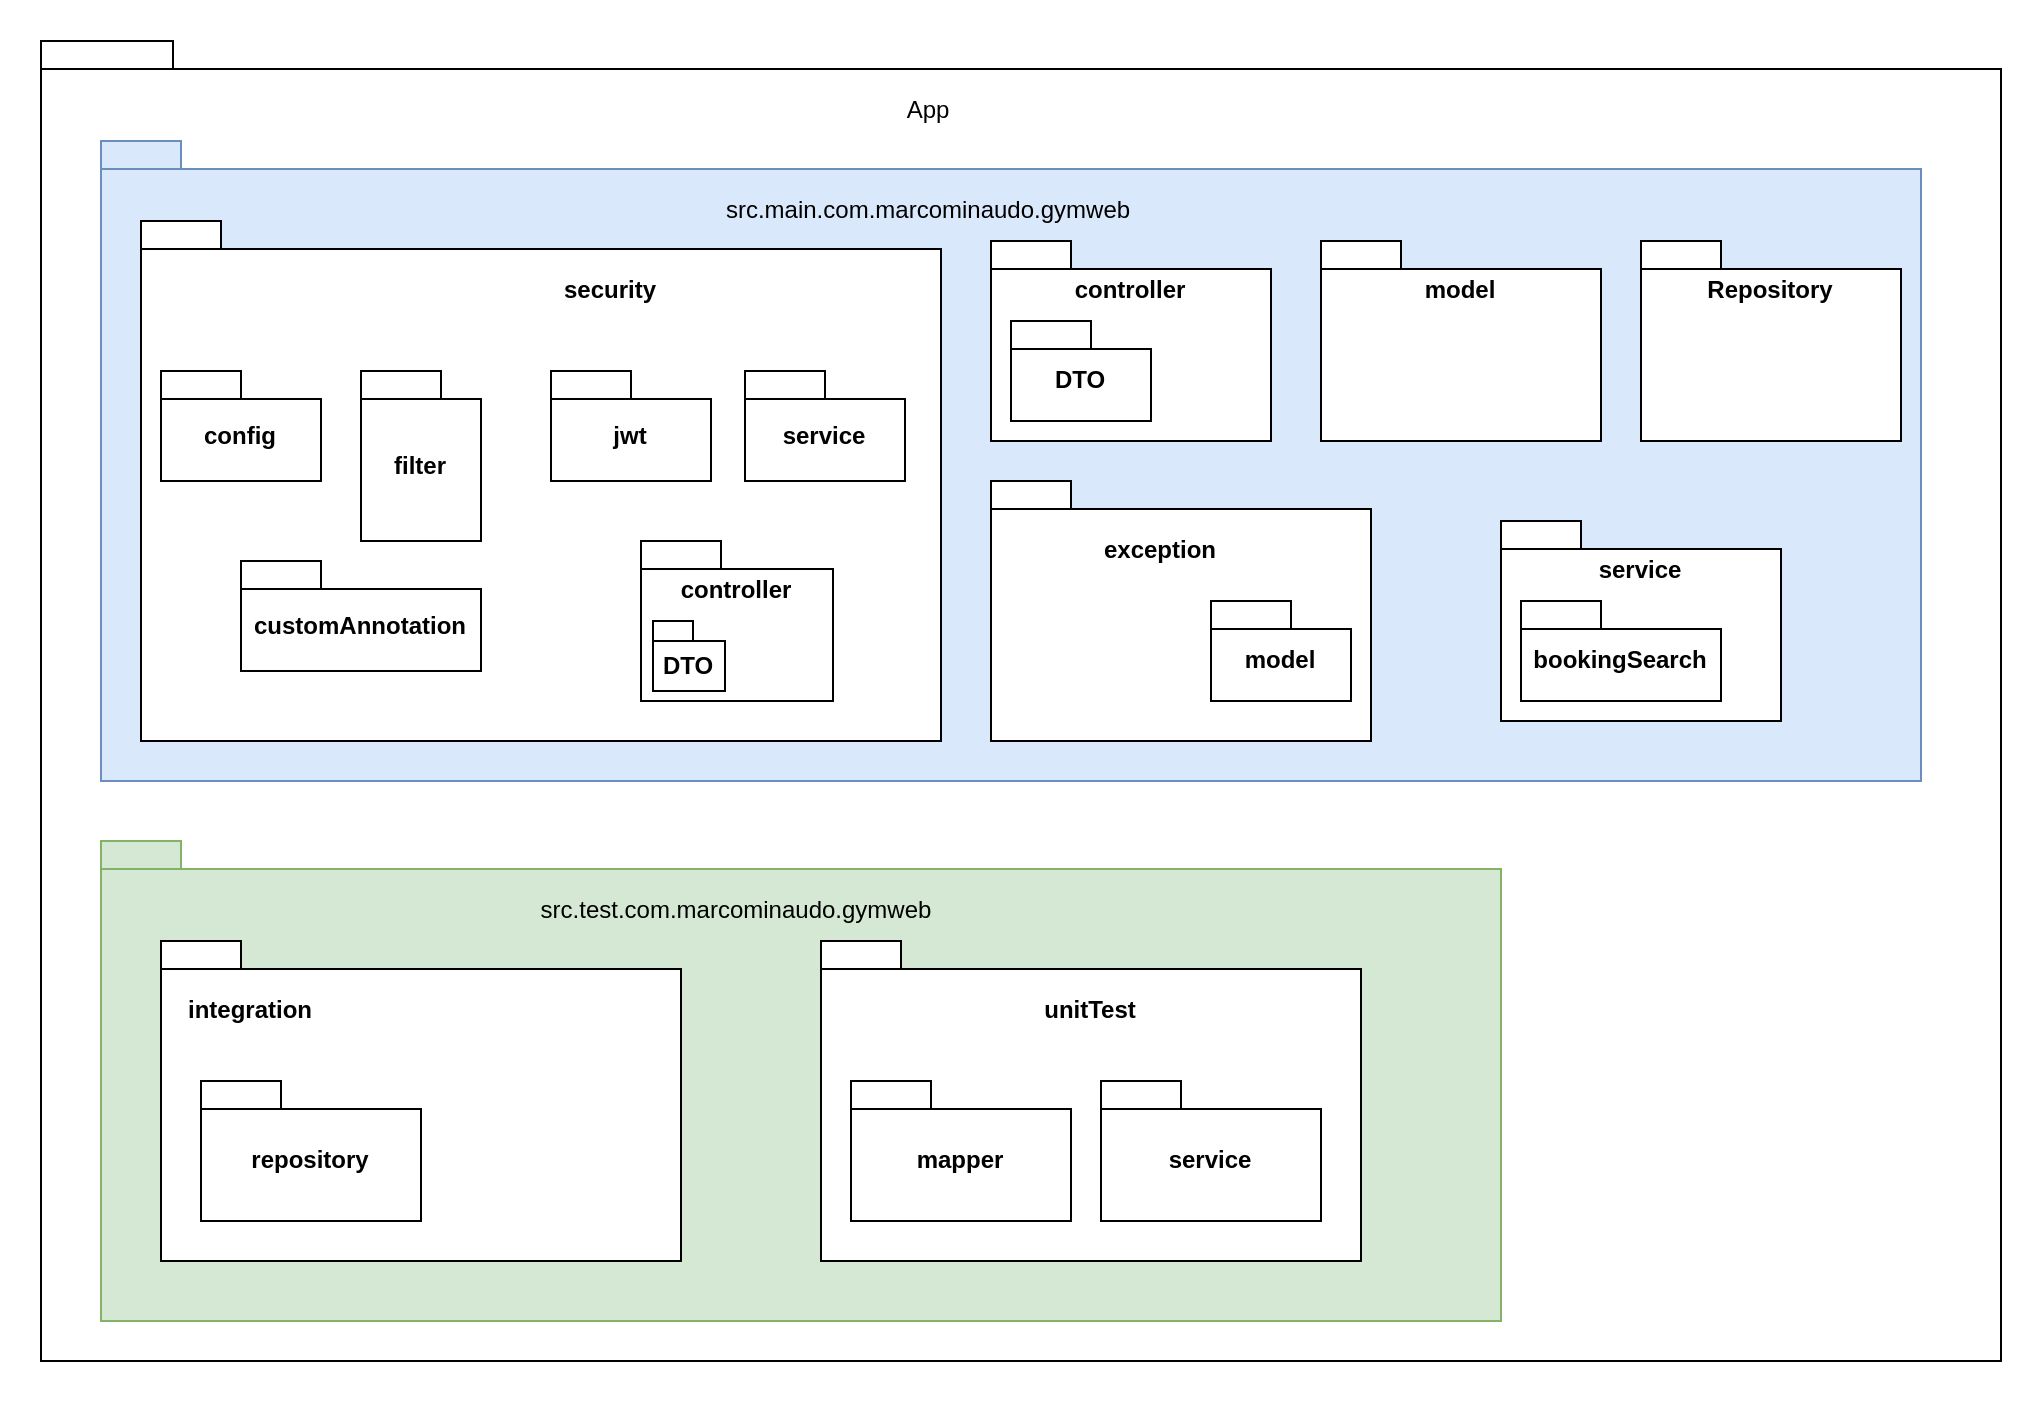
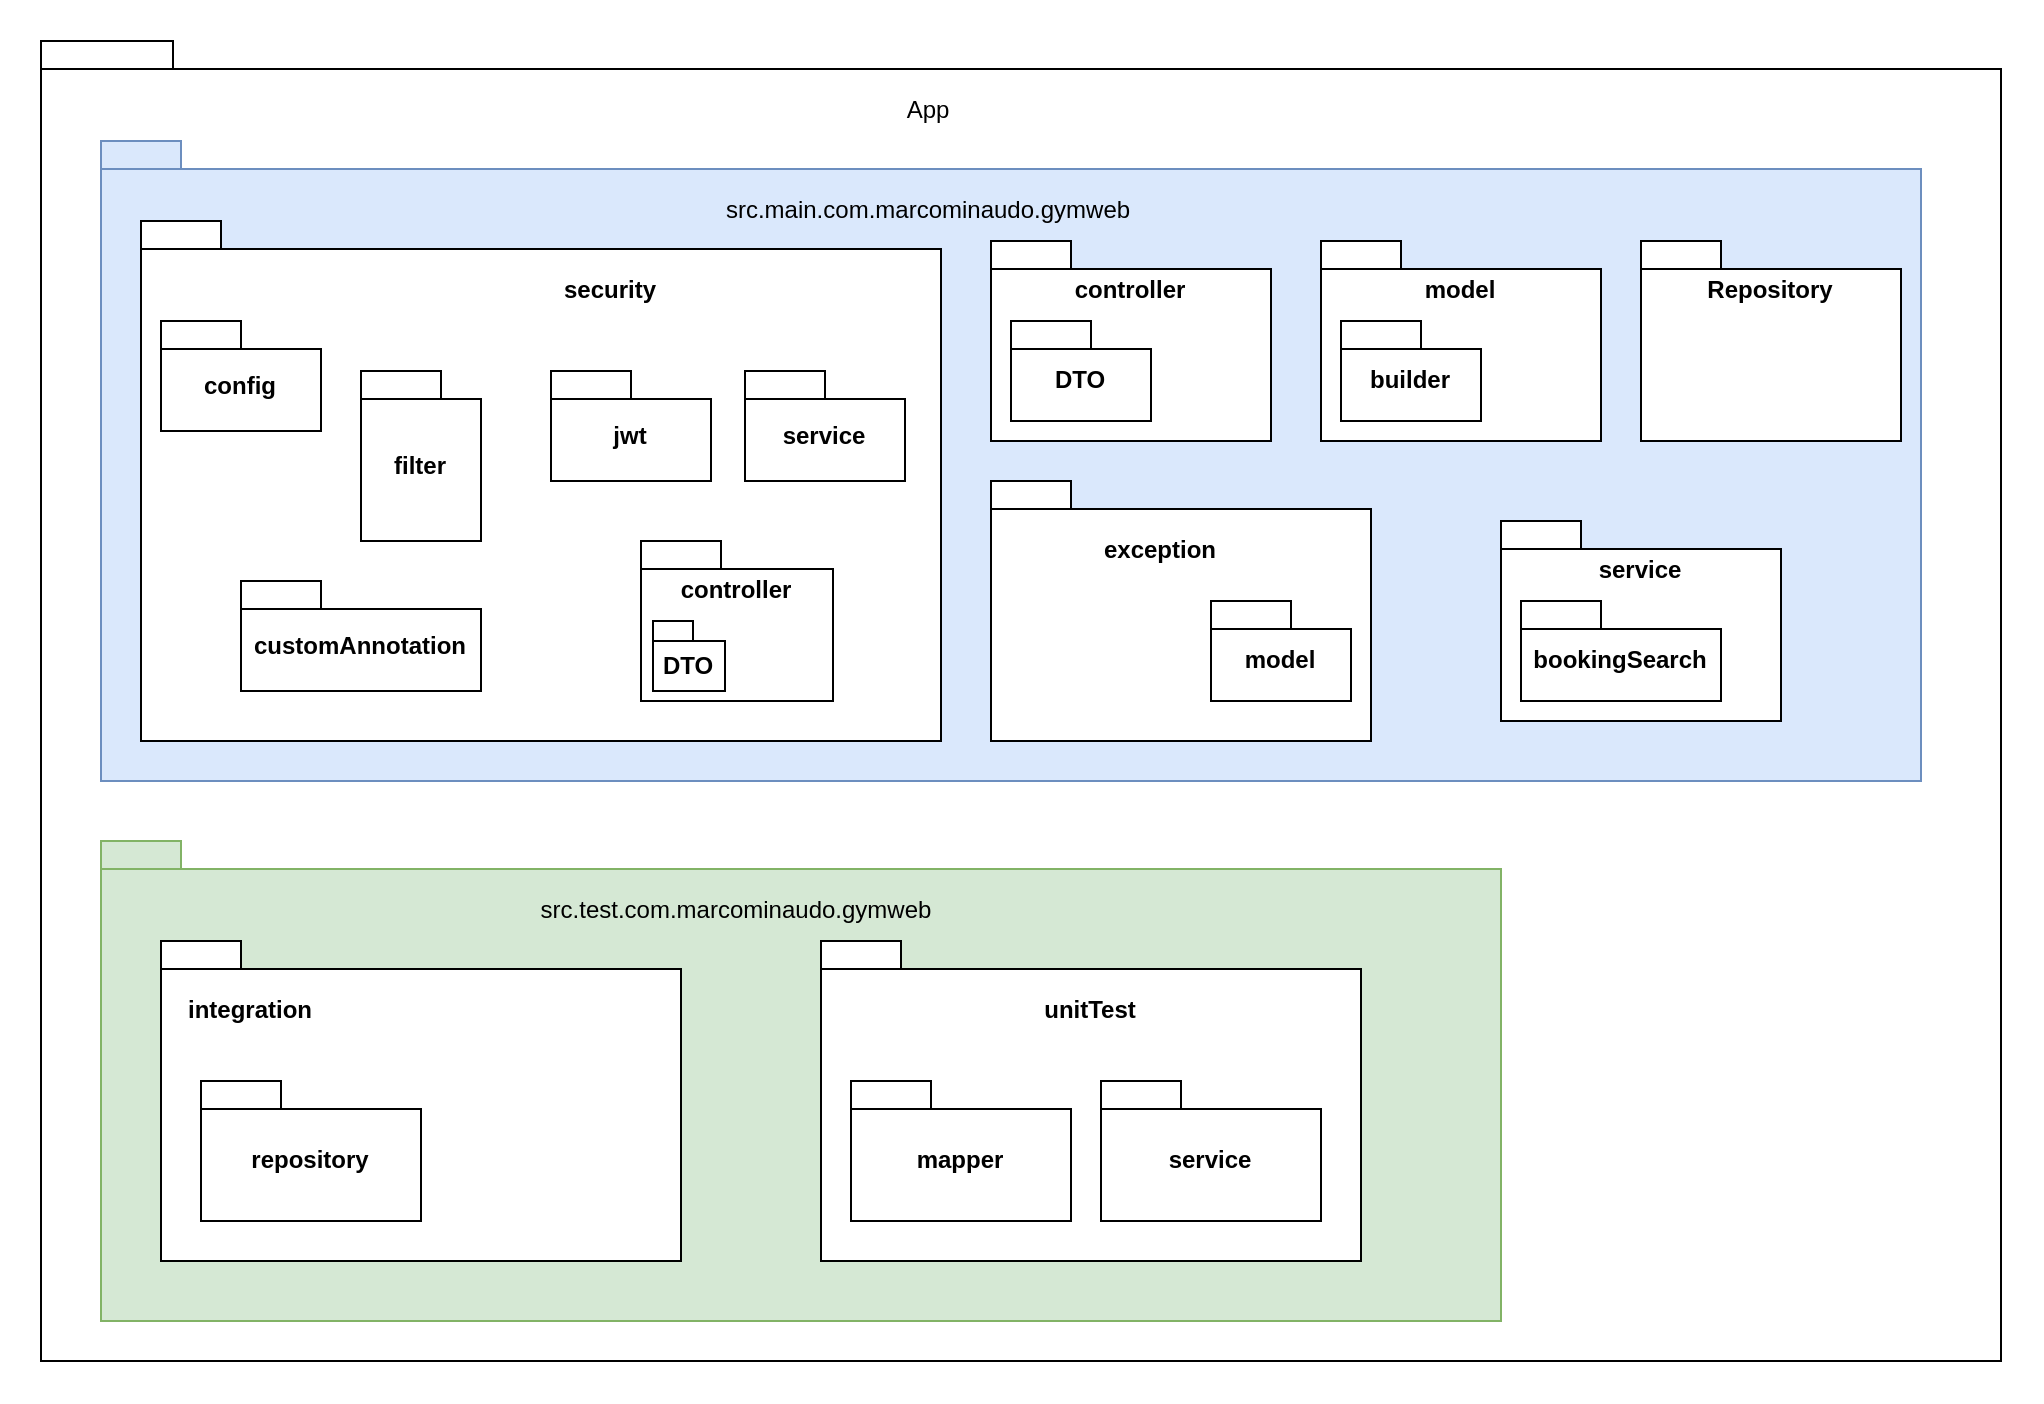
+ <mxCell id="16" value="builder" style="shape=folder;fontStyle=1;spacingTop=10;tabWidth=40;tabHeight=14;tabPosition=left;html=1;whiteSpace=wrap;" vertex="1" parent="1"><mxGeometry x="670" y="160" width="70" height="50" as="geometry" /></mxCell>
- <mxCell id="6" value="config" style="shape=folder;fontStyle=1;spacingTop=10;tabWidth=40;tabHeight=14;tabPosition=left;html=1;whiteSpace=wrap;" vertex="1" parent="1"><mxGeometry x="80" y="185" width="80" height="55" as="geometry" /></mxCell>
+ <mxCell id="6" value="config" style="shape=folder;fontStyle=1;spacingTop=10;tabWidth=40;tabHeight=14;tabPosition=left;html=1;whiteSpace=wrap;" vertex="1" parent="1"><mxGeometry x="80" y="160" width="80" height="55" as="geometry" /></mxCell>
- <mxCell id="9" value="customAnnotation" style="shape=folder;fontStyle=1;spacingTop=10;tabWidth=40;tabHeight=14;tabPosition=left;html=1;whiteSpace=wrap;" vertex="1" parent="1"><mxGeometry x="120" y="280" width="120" height="55" as="geometry" /></mxCell>
+ <mxCell id="9" value="customAnnotation" style="shape=folder;fontStyle=1;spacingTop=10;tabWidth=40;tabHeight=14;tabPosition=left;html=1;whiteSpace=wrap;" vertex="1" parent="1"><mxGeometry x="120" y="290" width="120" height="55" as="geometry" /></mxCell>
